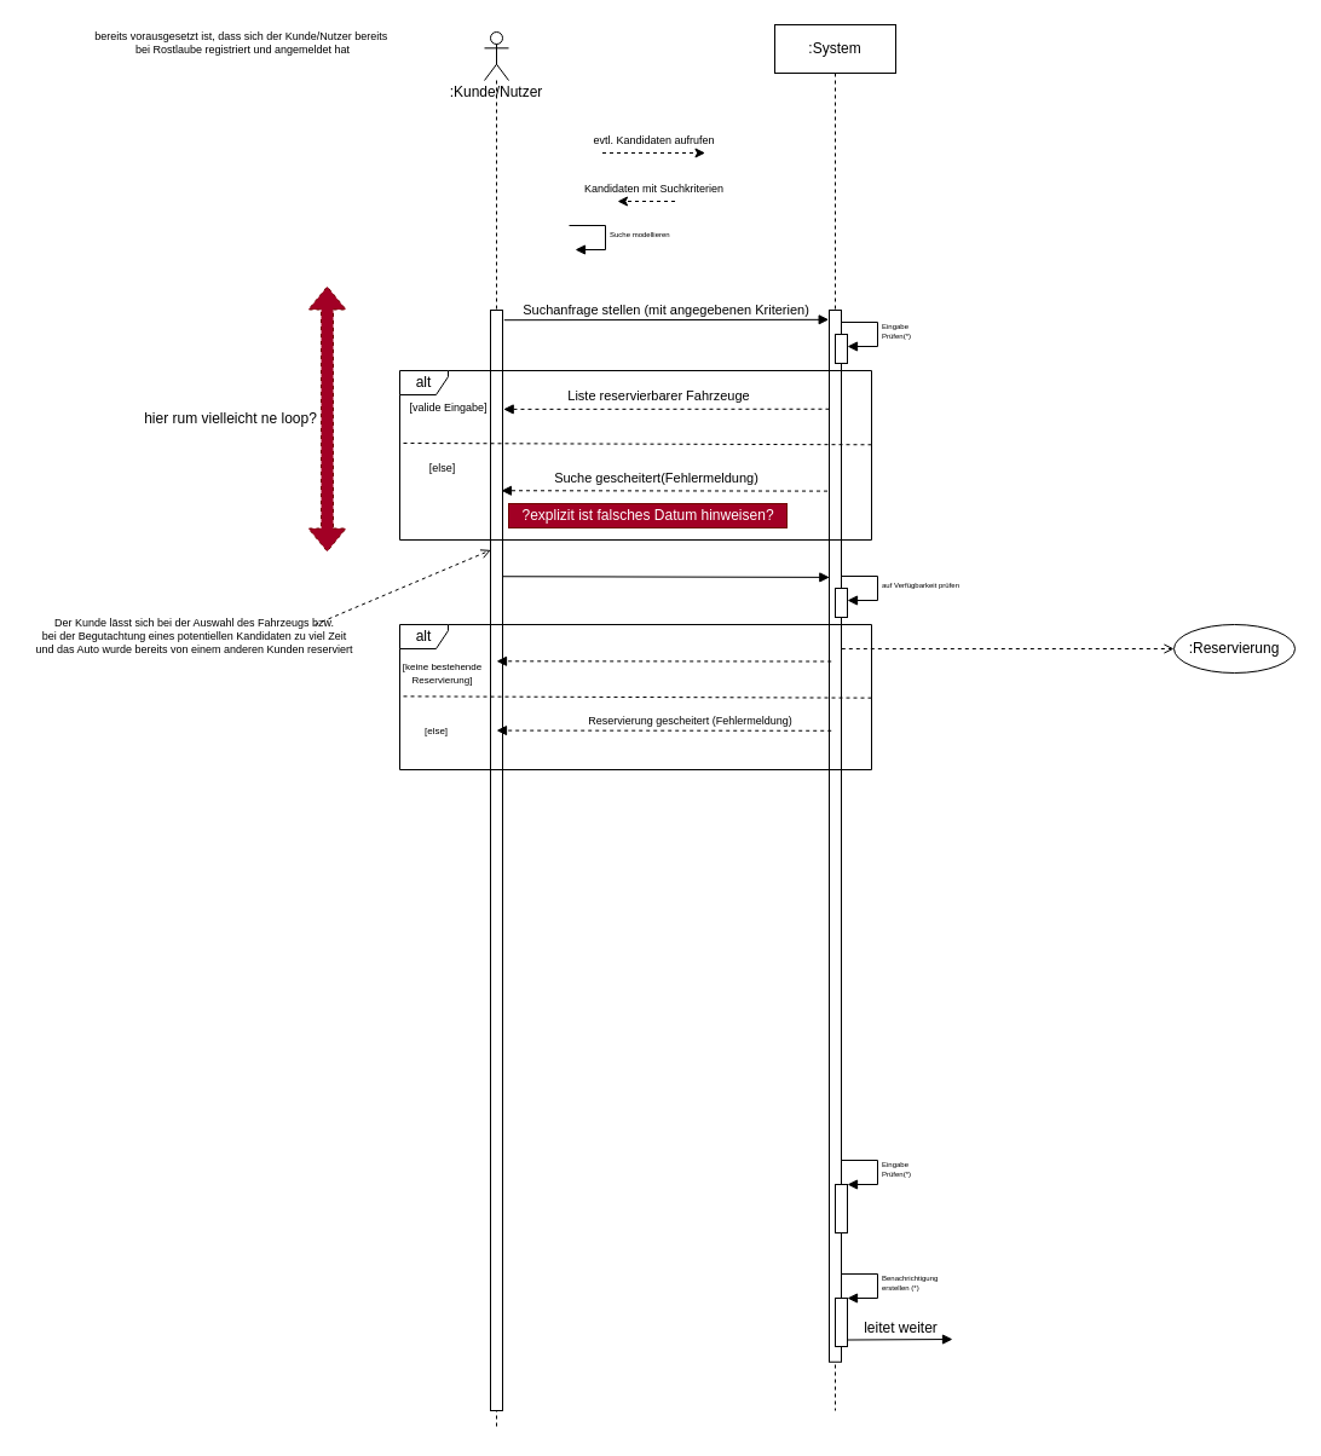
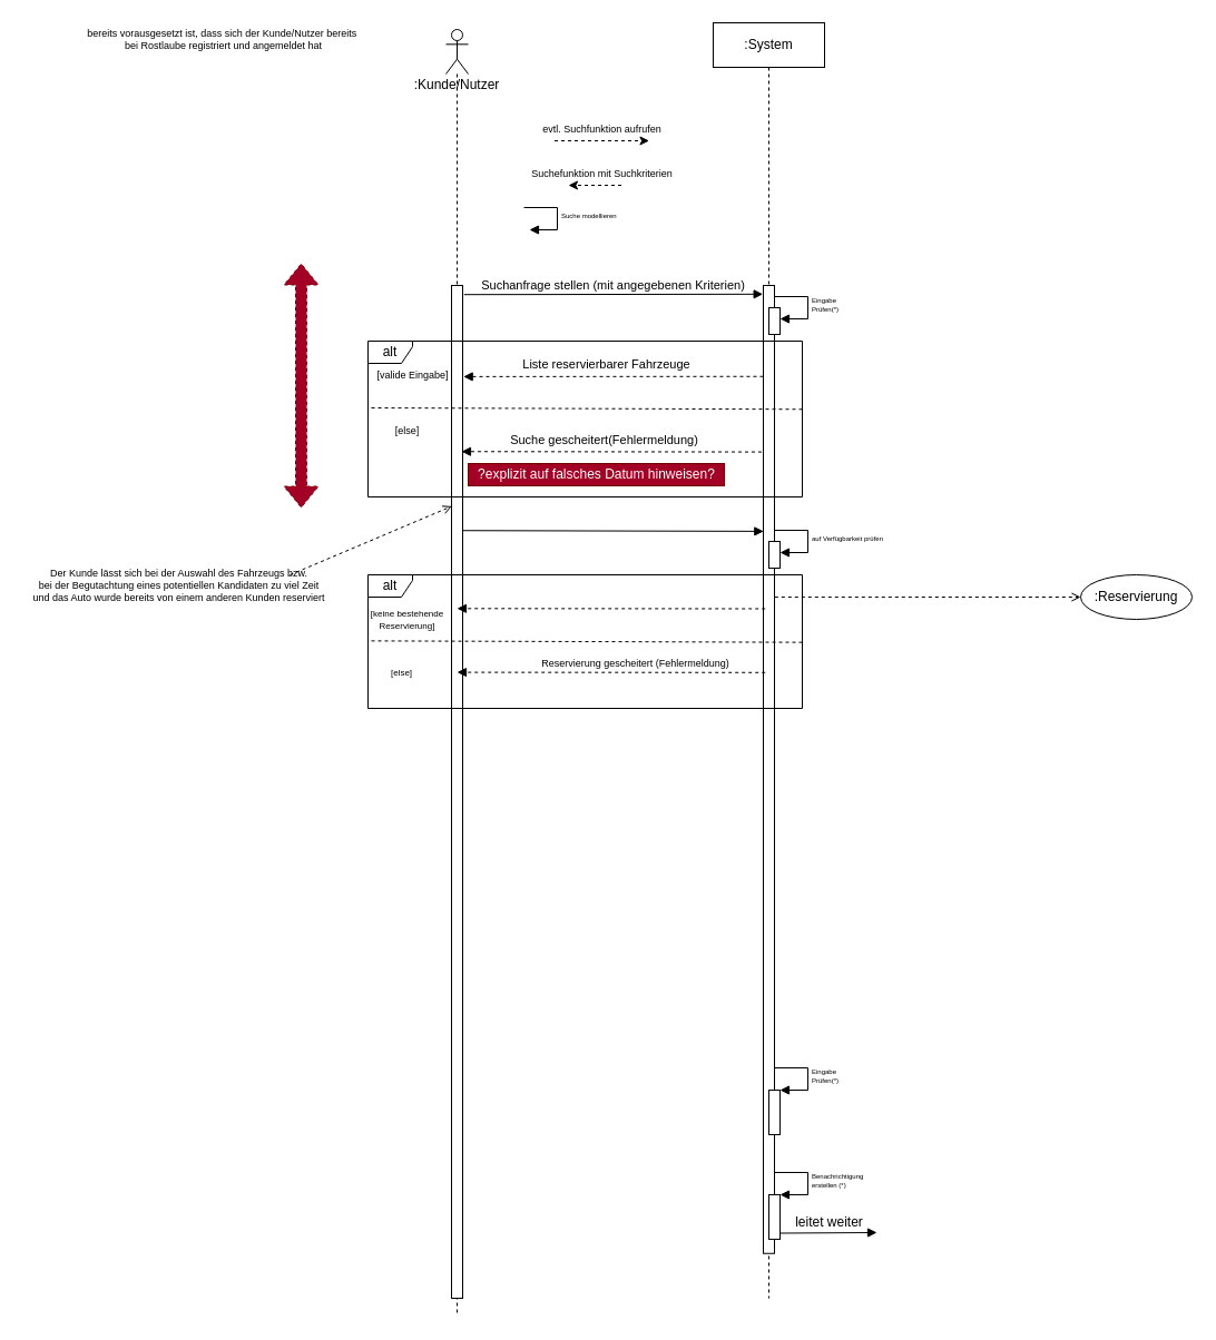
- <mxCell id="29" value="evtl. Kandidaten aufrufen" style="text;html=1;align=center;verticalAlign=middle;resizable=0;points=[];autosize=1;strokeColor=none;fillColor=none;fontSize=9;" vertex="1" parent="1"><mxGeometry x="480" y="106" width="120" height="20" as="geometry" /></mxCell>
+ <mxCell id="29" value="evtl. Suchfunktion aufrufen" style="text;html=1;align=center;verticalAlign=middle;resizable=0;points=[];autosize=1;strokeColor=none;fillColor=none;fontSize=9;" vertex="1" parent="1"><mxGeometry x="480" y="106" width="120" height="20" as="geometry" /></mxCell>
- <mxCell id="32" value="Kandidaten mit Suchkriterien" style="text;html=1;align=center;verticalAlign=middle;resizable=0;points=[];autosize=1;strokeColor=none;fillColor=none;fontSize=9;" vertex="1" parent="1"><mxGeometry x="470" y="146" width="140" height="20" as="geometry" /></mxCell>
+ <mxCell id="32" value="Suchefunktion mit Suchkriterien" style="text;html=1;align=center;verticalAlign=middle;resizable=0;points=[];autosize=1;strokeColor=none;fillColor=none;fontSize=9;" vertex="1" parent="1"><mxGeometry x="470" y="146" width="140" height="20" as="geometry" /></mxCell>
- <mxCell id="45" value="hier rum vielleicht ne loop?" style="text;html=1;align=center;verticalAlign=middle;resizable=0;points=[];autosize=1;strokeColor=none;fillColor=none;fontSize=12;" vertex="1" parent="1"><mxGeometry x="110" y="336" width="160" height="20" as="geometry" /></mxCell>
- <mxCell id="46" value="?explizit ist falsches Datum hinweisen?" style="text;html=1;align=center;verticalAlign=middle;resizable=0;points=[];autosize=1;strokeColor=#6F0000;fillColor=#a20025;fontSize=12;fontColor=#ffffff;" vertex="1" parent="1"><mxGeometry x="420" y="416" width="230" height="20" as="geometry" /></mxCell>
+ <mxCell id="46" value="?explizit auf falsches Datum hinweisen?" style="text;html=1;align=center;verticalAlign=middle;resizable=0;points=[];autosize=1;strokeColor=#6F0000;fillColor=#a20025;fontSize=12;fontColor=#ffffff;" vertex="1" parent="1"><mxGeometry x="420" y="416" width="230" height="20" as="geometry" /></mxCell>
